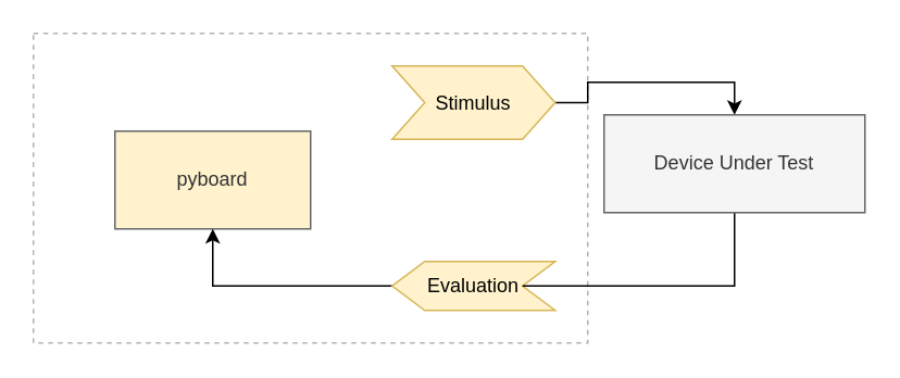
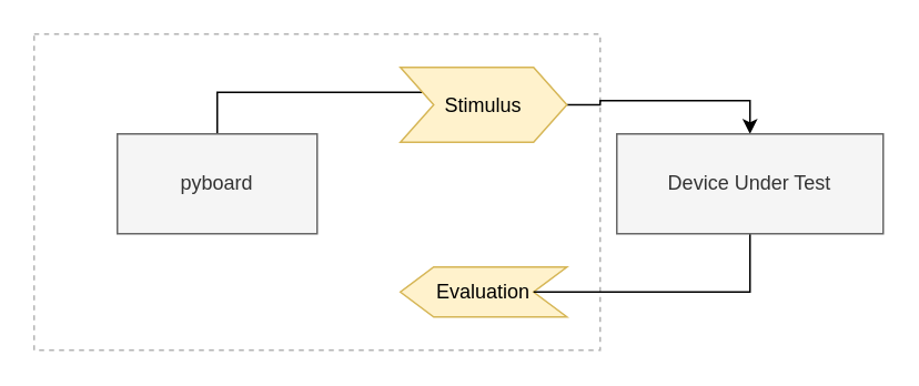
+ <mxCell id="3" style="edgeStyle=orthogonalEdgeStyle;rounded=0;orthogonalLoop=1;jettySize=auto;html=1;exitX=0.5;exitY=0;exitDx=0;exitDy=0;entryX=0;entryY=0.5;entryDx=0;entryDy=0;endArrow=none;endFill=0;" edge="1" parent="1" source="4" target="6"><mxGeometry relative="1" as="geometry"><Array as="points"><mxPoint x="130" y="55" /></Array></mxGeometry></mxCell>
- <mxCell id="10" value="Device Under Test&lt;br&gt;" style="rounded=0;whiteSpace=wrap;html=1;fillColor=#f5f5f5;strokeColor=#666666;fontColor=#333333;" vertex="1" parent="1"><mxGeometry x="370" y="70" width="160" height="60" as="geometry" /></mxCell>
+ <mxCell id="10" value="Device Under Test&lt;br&gt;" style="rounded=0;whiteSpace=wrap;html=1;fillColor=#f5f5f5;strokeColor=#666666;fontColor=#333333;" vertex="1" parent="1"><mxGeometry x="370" y="80" width="160" height="60" as="geometry" /></mxCell>
- <mxCell id="4" value="pyboard" style="rounded=0;whiteSpace=wrap;html=1;fillColor=#fff2cc;strokeColor=#666666;fontColor=#333333;" vertex="1" parent="1"><mxGeometry x="70" y="80" width="120" height="60" as="geometry" /></mxCell>
+ <mxCell id="4" value="pyboard" style="rounded=0;whiteSpace=wrap;html=1;fillColor=#f5f5f5;strokeColor=#666666;fontColor=#333333;" vertex="1" parent="1"><mxGeometry x="70" y="80" width="120" height="60" as="geometry" /></mxCell>
- <mxCell id="7" style="edgeStyle=orthogonalEdgeStyle;rounded=0;orthogonalLoop=1;jettySize=auto;html=1;exitX=0;exitY=0.5;exitDx=0;exitDy=0;entryX=0.5;entryY=1;entryDx=0;entryDy=0;" edge="1" parent="1" source="8" target="4"><mxGeometry relative="1" as="geometry" /></mxCell>
